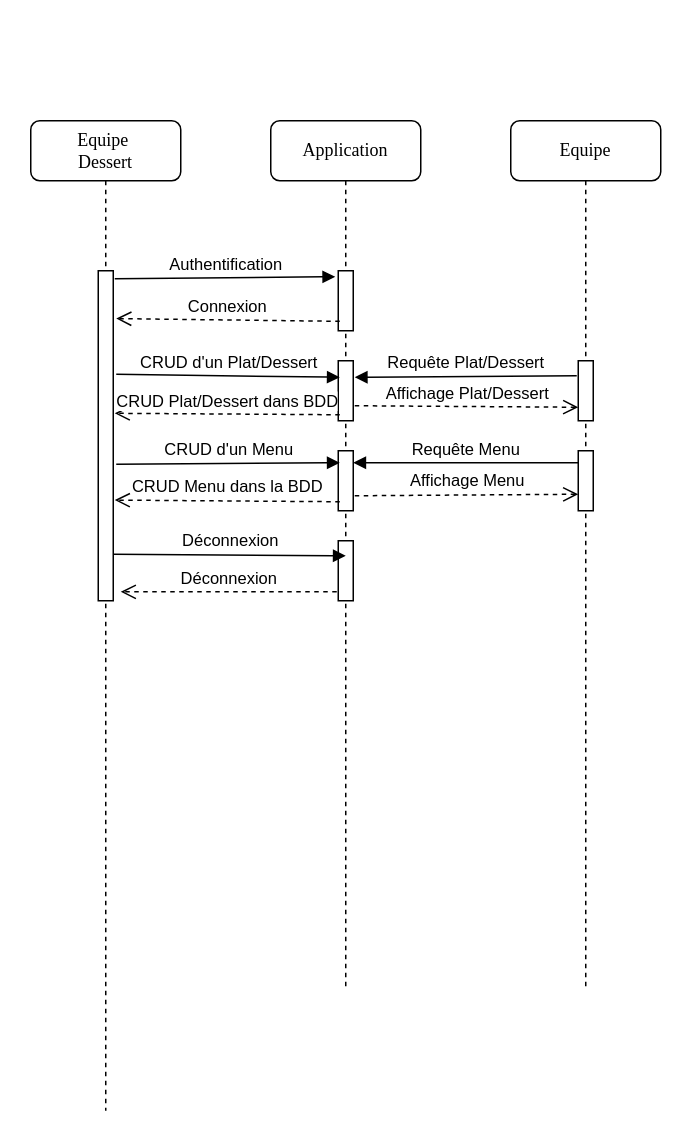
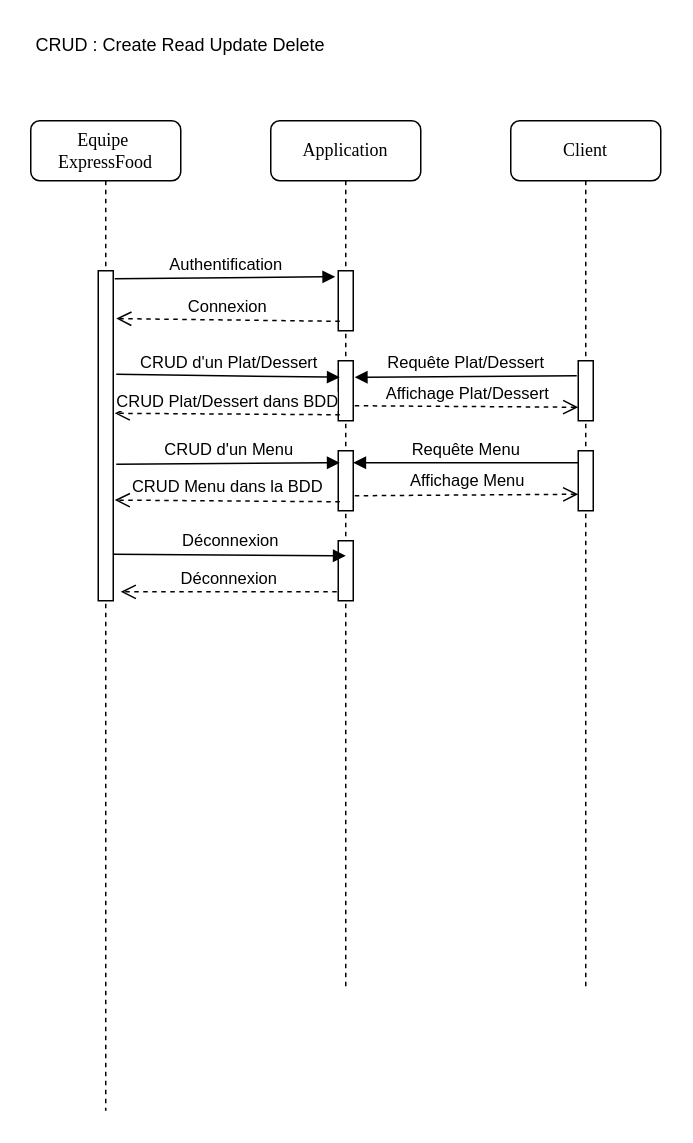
+ <mxCell id="16" value="&lt;div style=&quot;text-align: left&quot;&gt;&lt;span&gt;CRUD : Create&amp;nbsp;&lt;/span&gt;&lt;span&gt;Read&amp;nbsp;&lt;/span&gt;&lt;span&gt;Update&amp;nbsp;&lt;/span&gt;&lt;span&gt;Delete&lt;/span&gt;&lt;/div&gt;" style="text;html=1;strokeColor=none;fillColor=none;align=center;verticalAlign=middle;whiteSpace=wrap;rounded=0;" vertex="1" parent="1"><mxGeometry x="20" y="20" width="200" height="20" as="geometry" /></mxCell>
- <mxCell id="5" value="Equipe&amp;nbsp;&lt;br&gt;Dessert" style="shape=umlLifeline;perimeter=lifelinePerimeter;whiteSpace=wrap;html=1;container=1;collapsible=0;recursiveResize=0;outlineConnect=0;rounded=1;shadow=0;comic=0;labelBackgroundColor=none;strokeWidth=1;fontFamily=Verdana;fontSize=12;align=center;" parent="1" vertex="1"><mxGeometry x="20" y="80" width="100" height="660" as="geometry" /></mxCell>
+ <mxCell id="5" value="Equipe&amp;nbsp;&lt;br&gt;ExpressFood" style="shape=umlLifeline;perimeter=lifelinePerimeter;whiteSpace=wrap;html=1;container=1;collapsible=0;recursiveResize=0;outlineConnect=0;rounded=1;shadow=0;comic=0;labelBackgroundColor=none;strokeWidth=1;fontFamily=Verdana;fontSize=12;align=center;" parent="1" vertex="1"><mxGeometry x="20" y="80" width="100" height="660" as="geometry" /></mxCell>
- <mxCell id="4" value="Equipe" style="shape=umlLifeline;perimeter=lifelinePerimeter;whiteSpace=wrap;html=1;container=1;collapsible=0;recursiveResize=0;outlineConnect=0;rounded=1;shadow=0;comic=0;labelBackgroundColor=none;strokeWidth=1;fontFamily=Verdana;fontSize=12;align=center;" parent="1" vertex="1"><mxGeometry x="340" y="80" width="100" height="580" as="geometry" /></mxCell>
+ <mxCell id="4" value="Client" style="shape=umlLifeline;perimeter=lifelinePerimeter;whiteSpace=wrap;html=1;container=1;collapsible=0;recursiveResize=0;outlineConnect=0;rounded=1;shadow=0;comic=0;labelBackgroundColor=none;strokeWidth=1;fontFamily=Verdana;fontSize=12;align=center;" parent="1" vertex="1"><mxGeometry x="340" y="80" width="100" height="580" as="geometry" /></mxCell>
